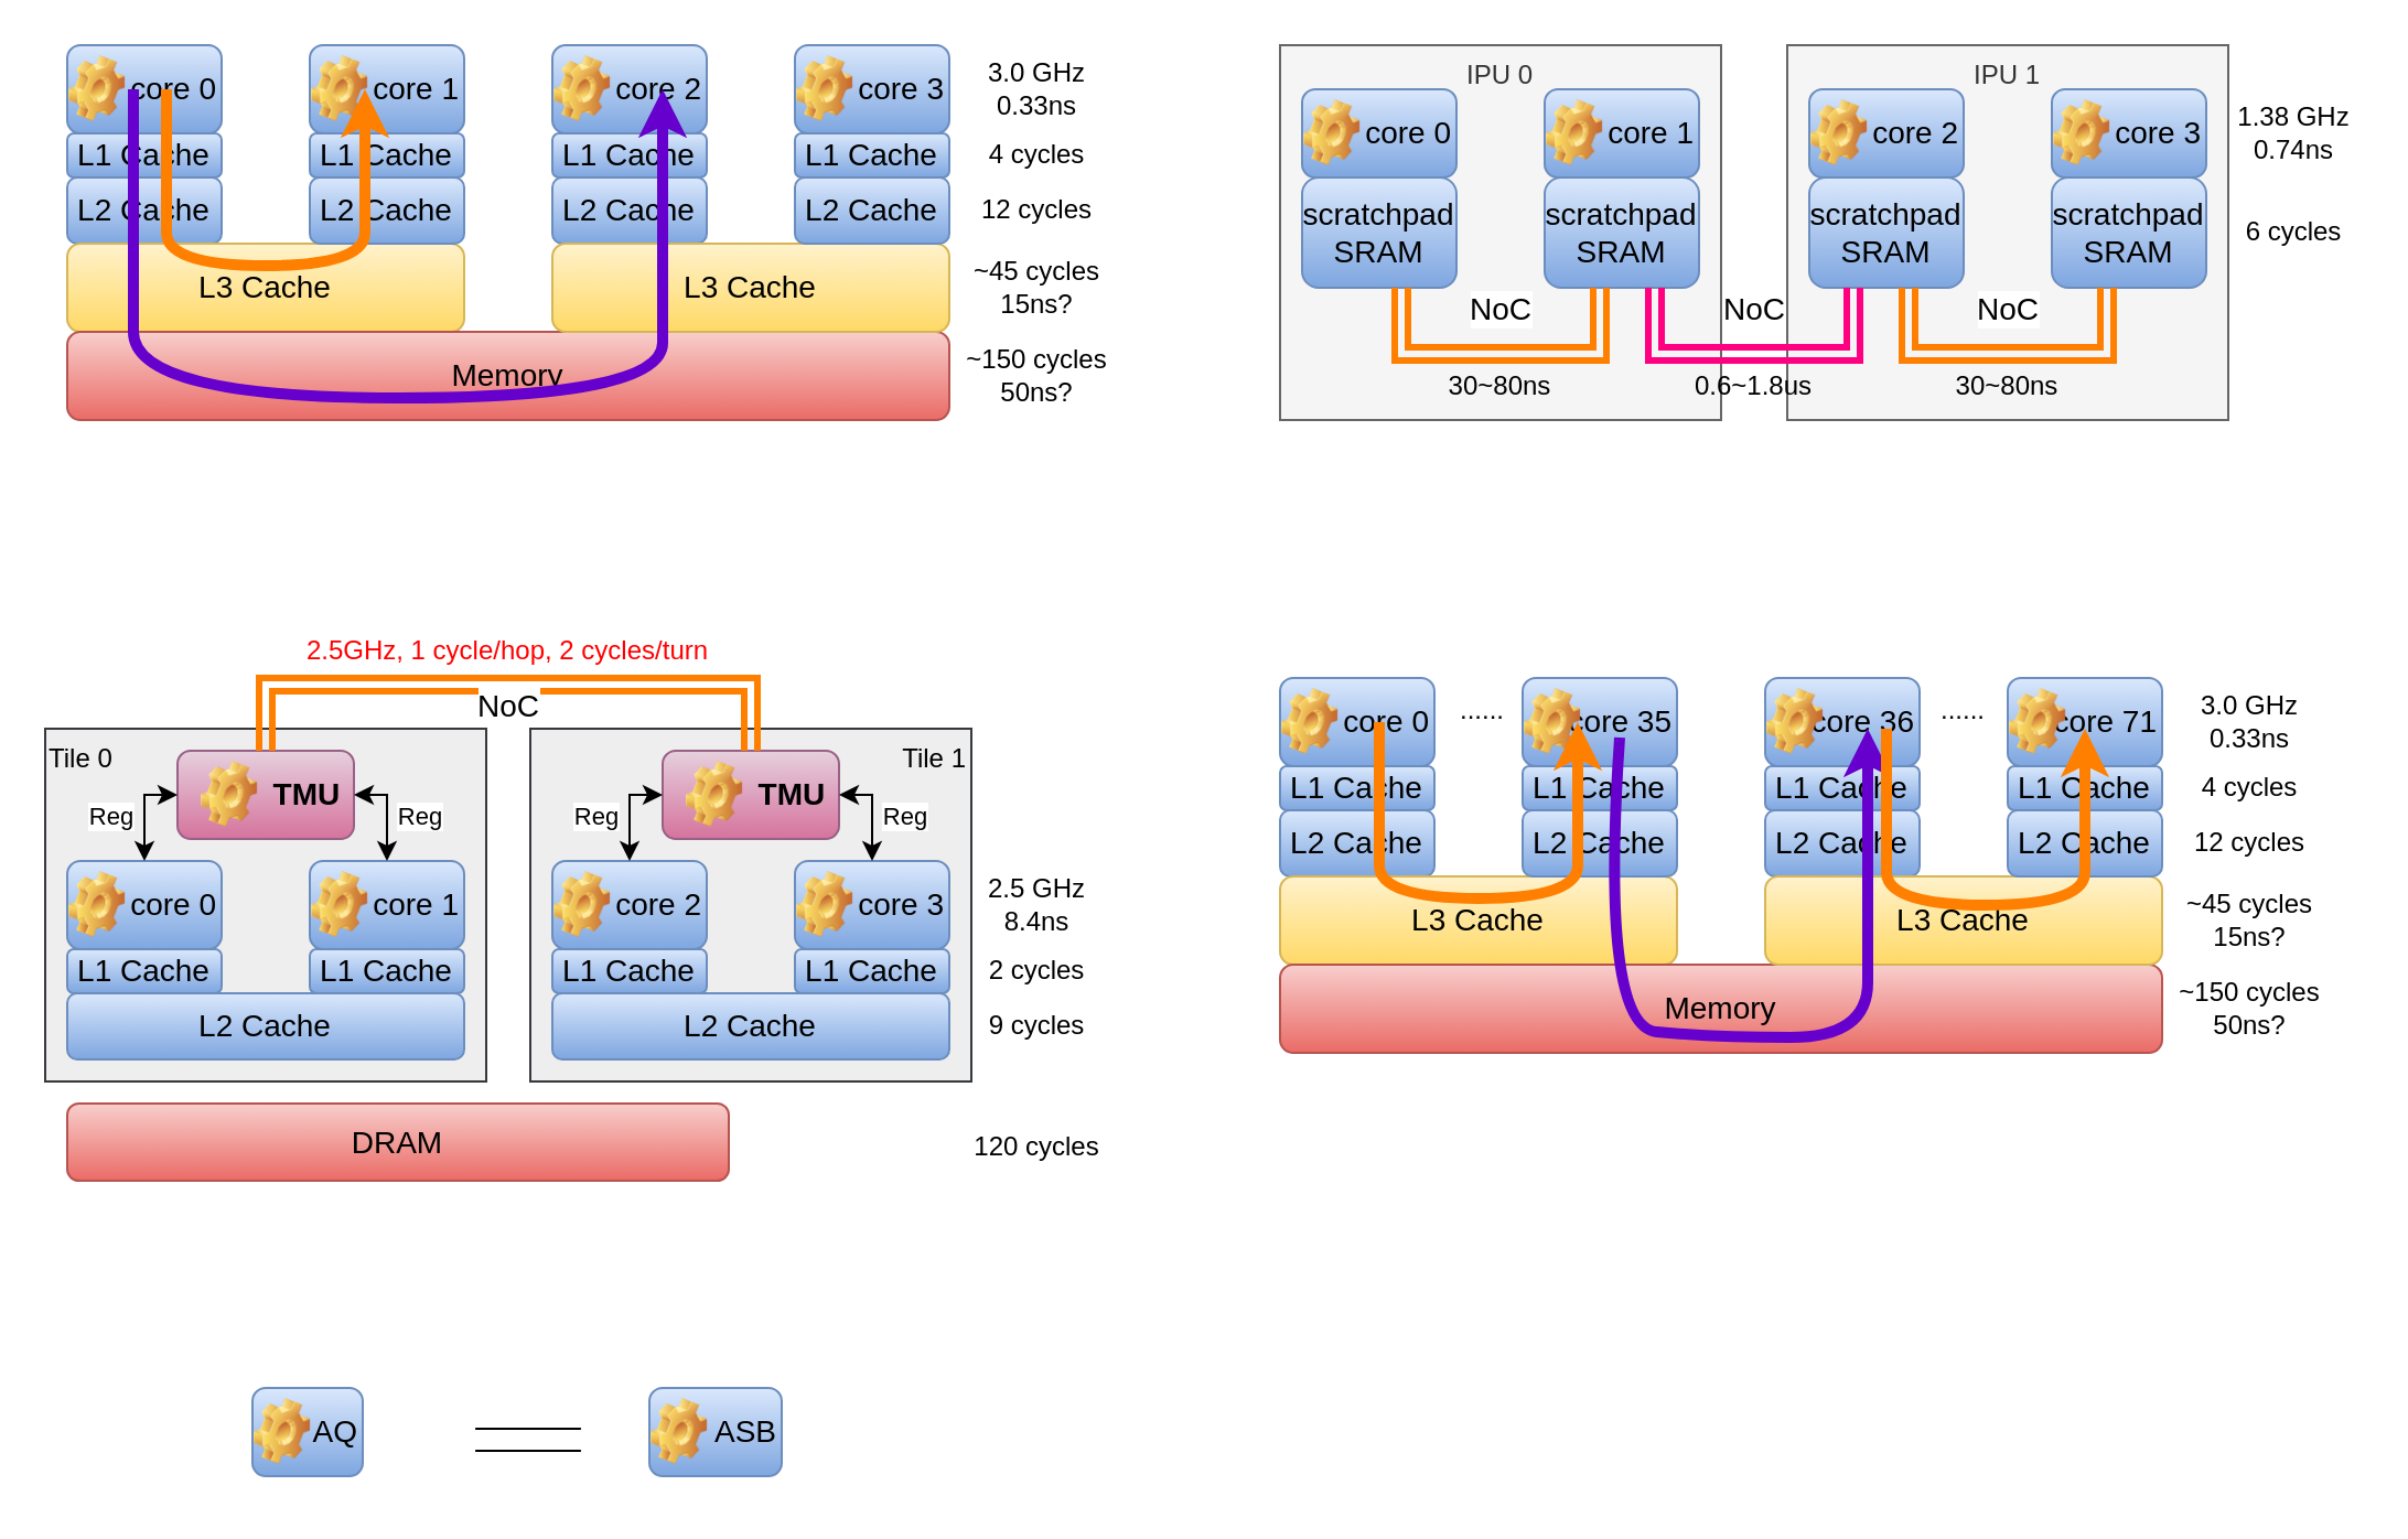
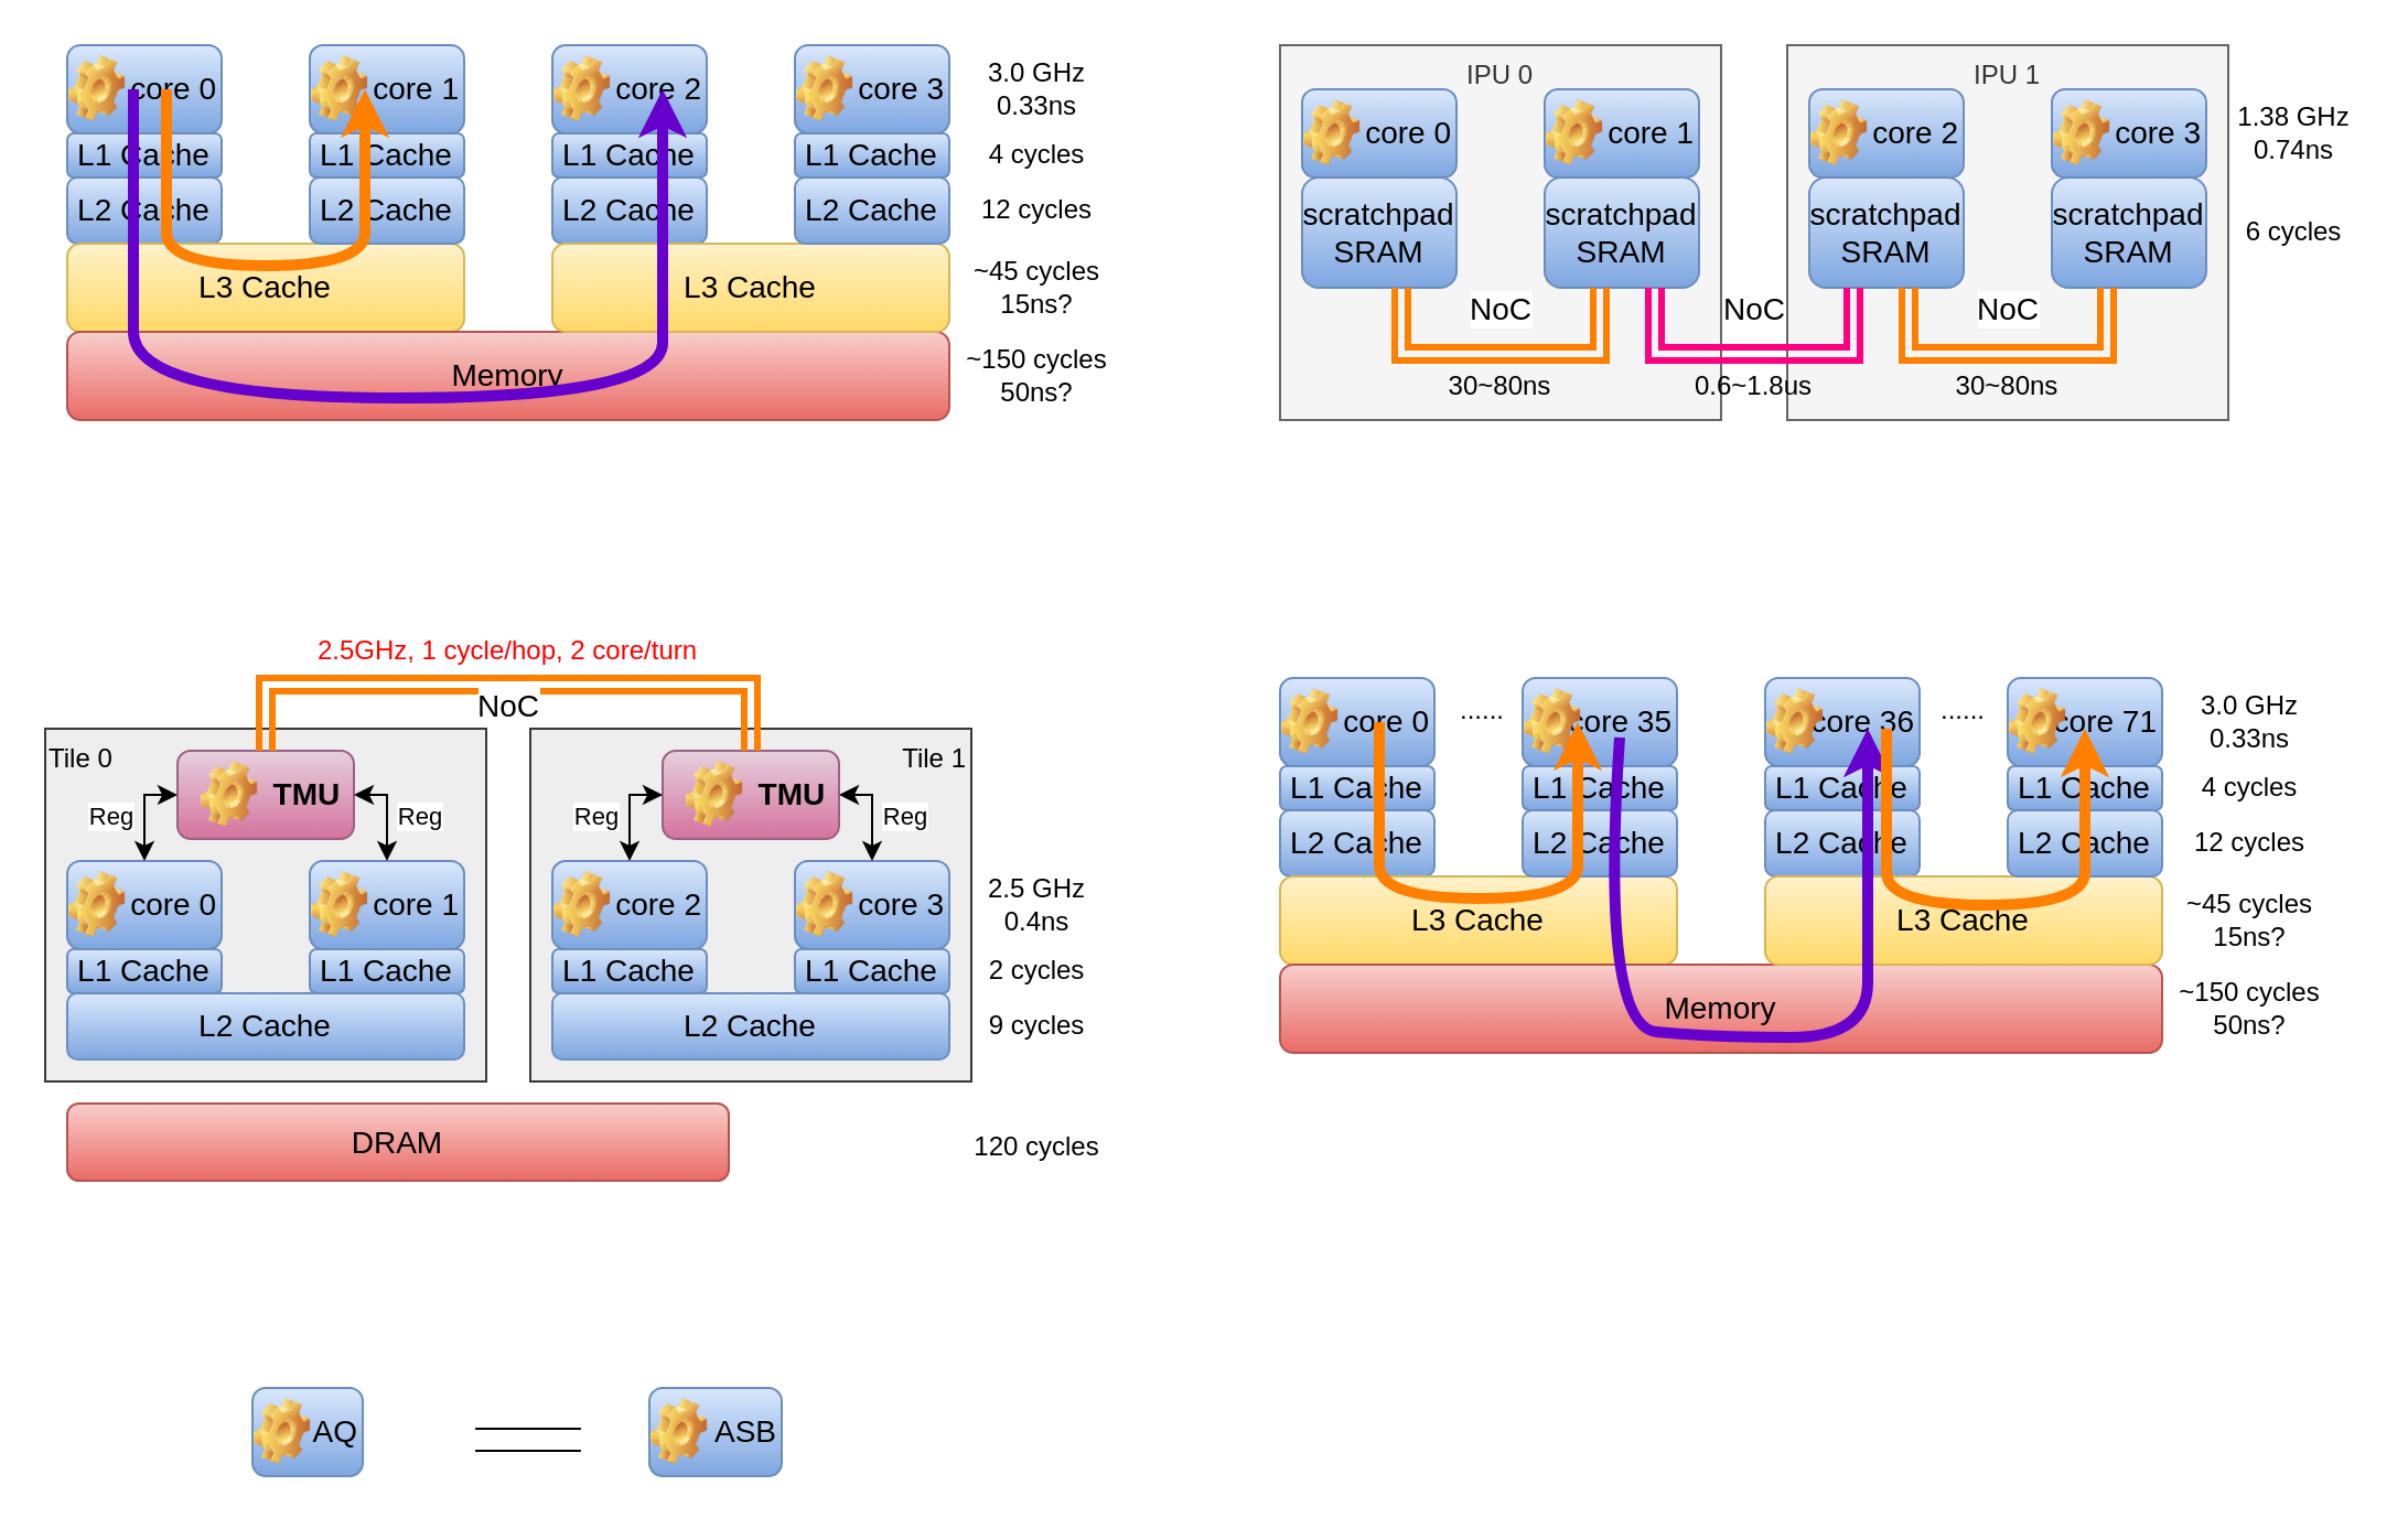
- <mxCell id="104" value="2.5GHz, 1 cycle/hop, 2 cycles/turn" style="text;html=1;align=center;verticalAlign=middle;whiteSpace=wrap;rounded=0;fontColor=#FF0000;" vertex="1" parent="1"><mxGeometry x="125" y="280" width="210" height="30" as="geometry" /></mxCell>
+ <mxCell id="104" value="2.5GHz, 1 cycle/hop, 2 core/turn" style="text;html=1;align=center;verticalAlign=middle;whiteSpace=wrap;rounded=0;fontColor=#FF0000;" vertex="1" parent="1"><mxGeometry x="125" y="280" width="210" height="30" as="geometry" /></mxCell>
- <mxCell id="77" value="2.5 GHz&lt;div&gt;8.4ns&lt;/div&gt;" style="text;html=1;align=center;verticalAlign=middle;whiteSpace=wrap;rounded=0;" vertex="1" parent="1"><mxGeometry x="440" y="395" width="60" height="30" as="geometry" /></mxCell>
+ <mxCell id="77" value="2.5 GHz&lt;div&gt;0.4ns&lt;/div&gt;" style="text;html=1;align=center;verticalAlign=middle;whiteSpace=wrap;rounded=0;" vertex="1" parent="1"><mxGeometry x="440" y="395" width="60" height="30" as="geometry" /></mxCell>
